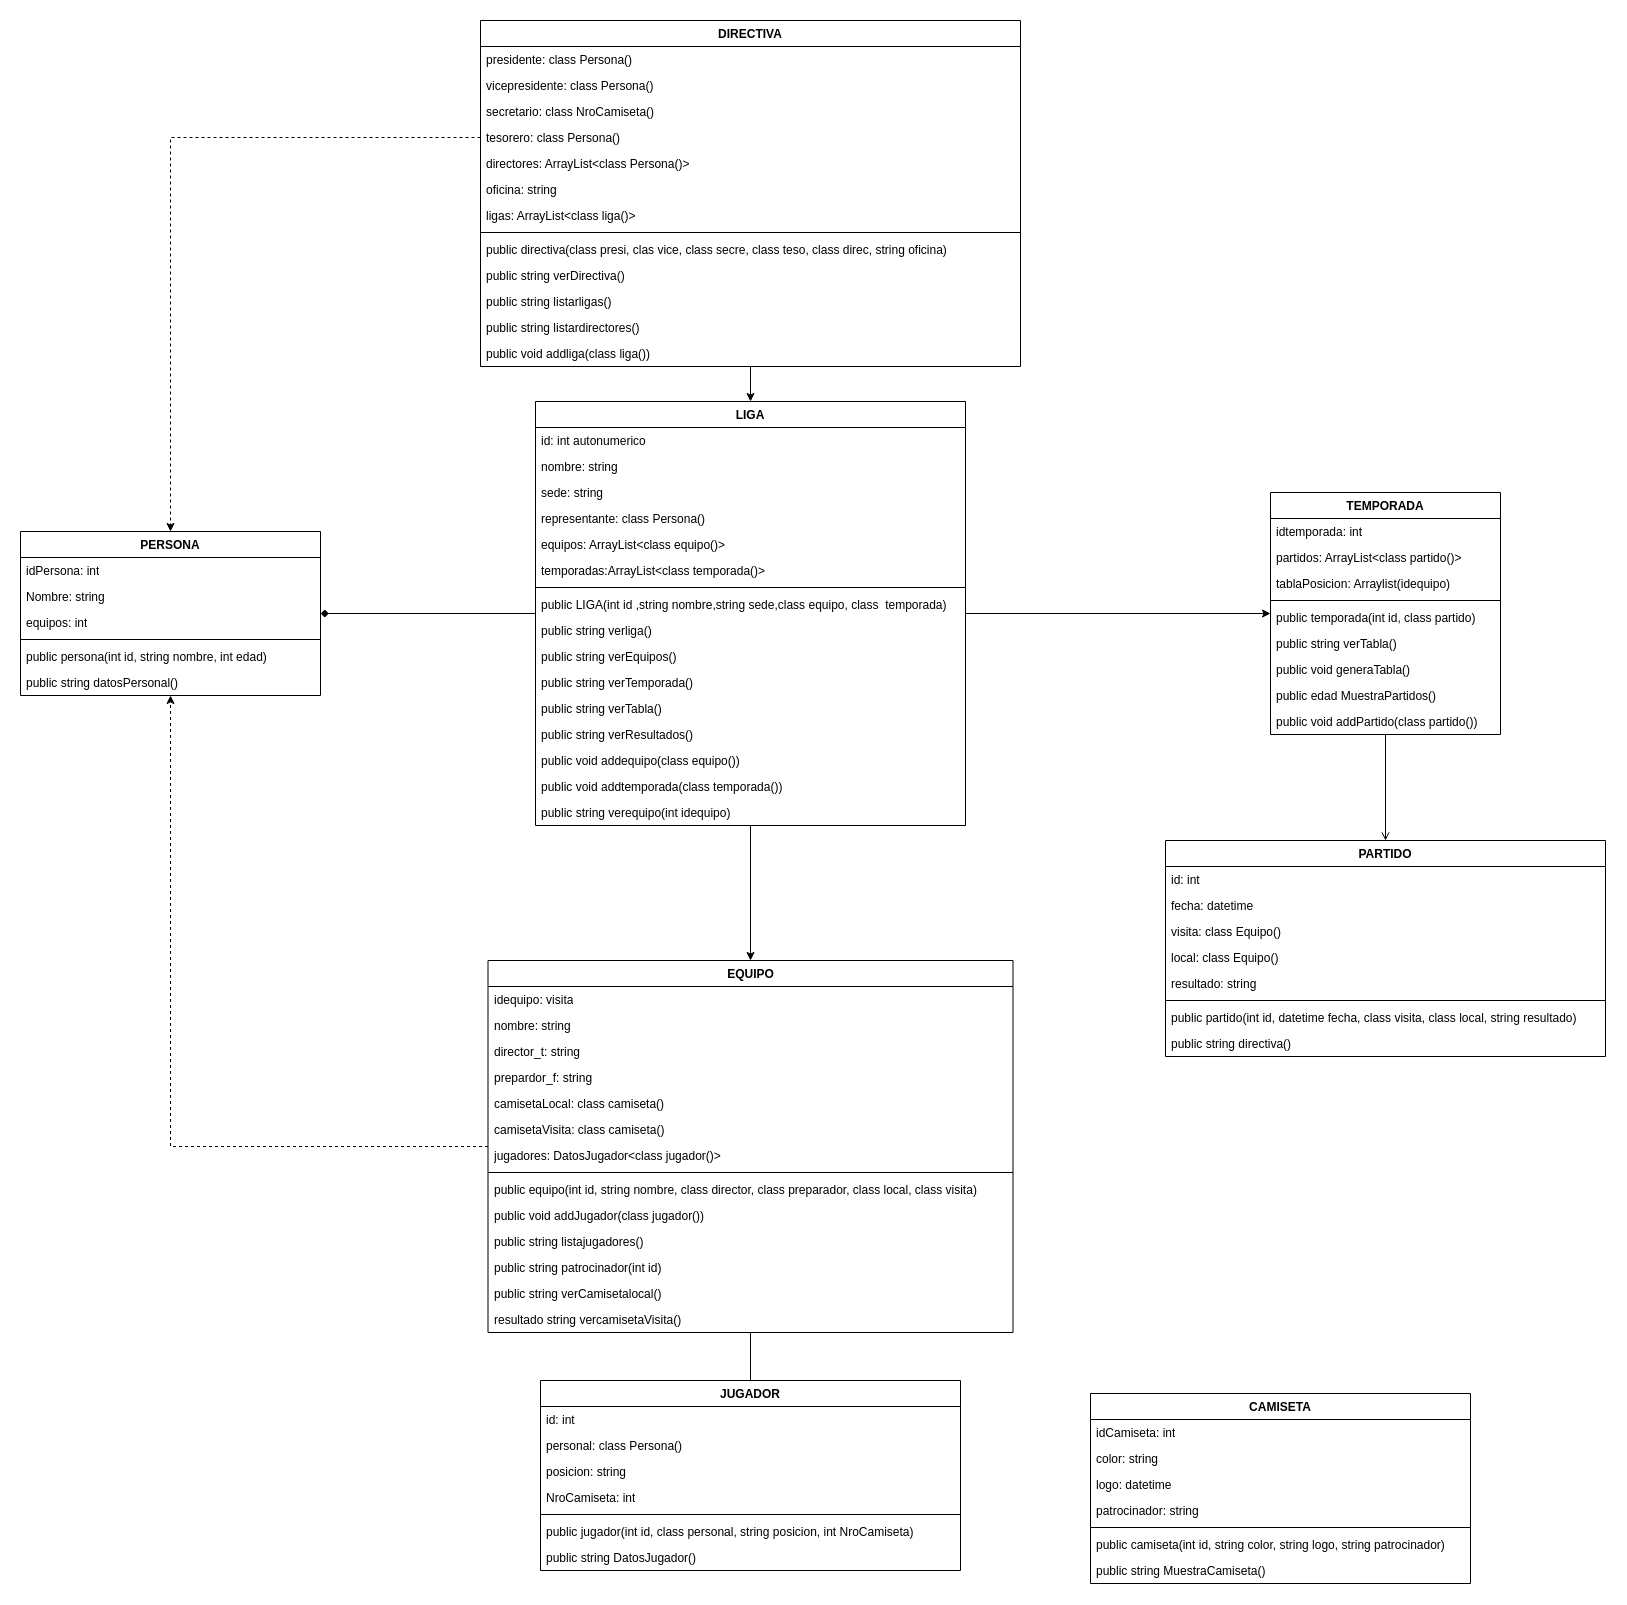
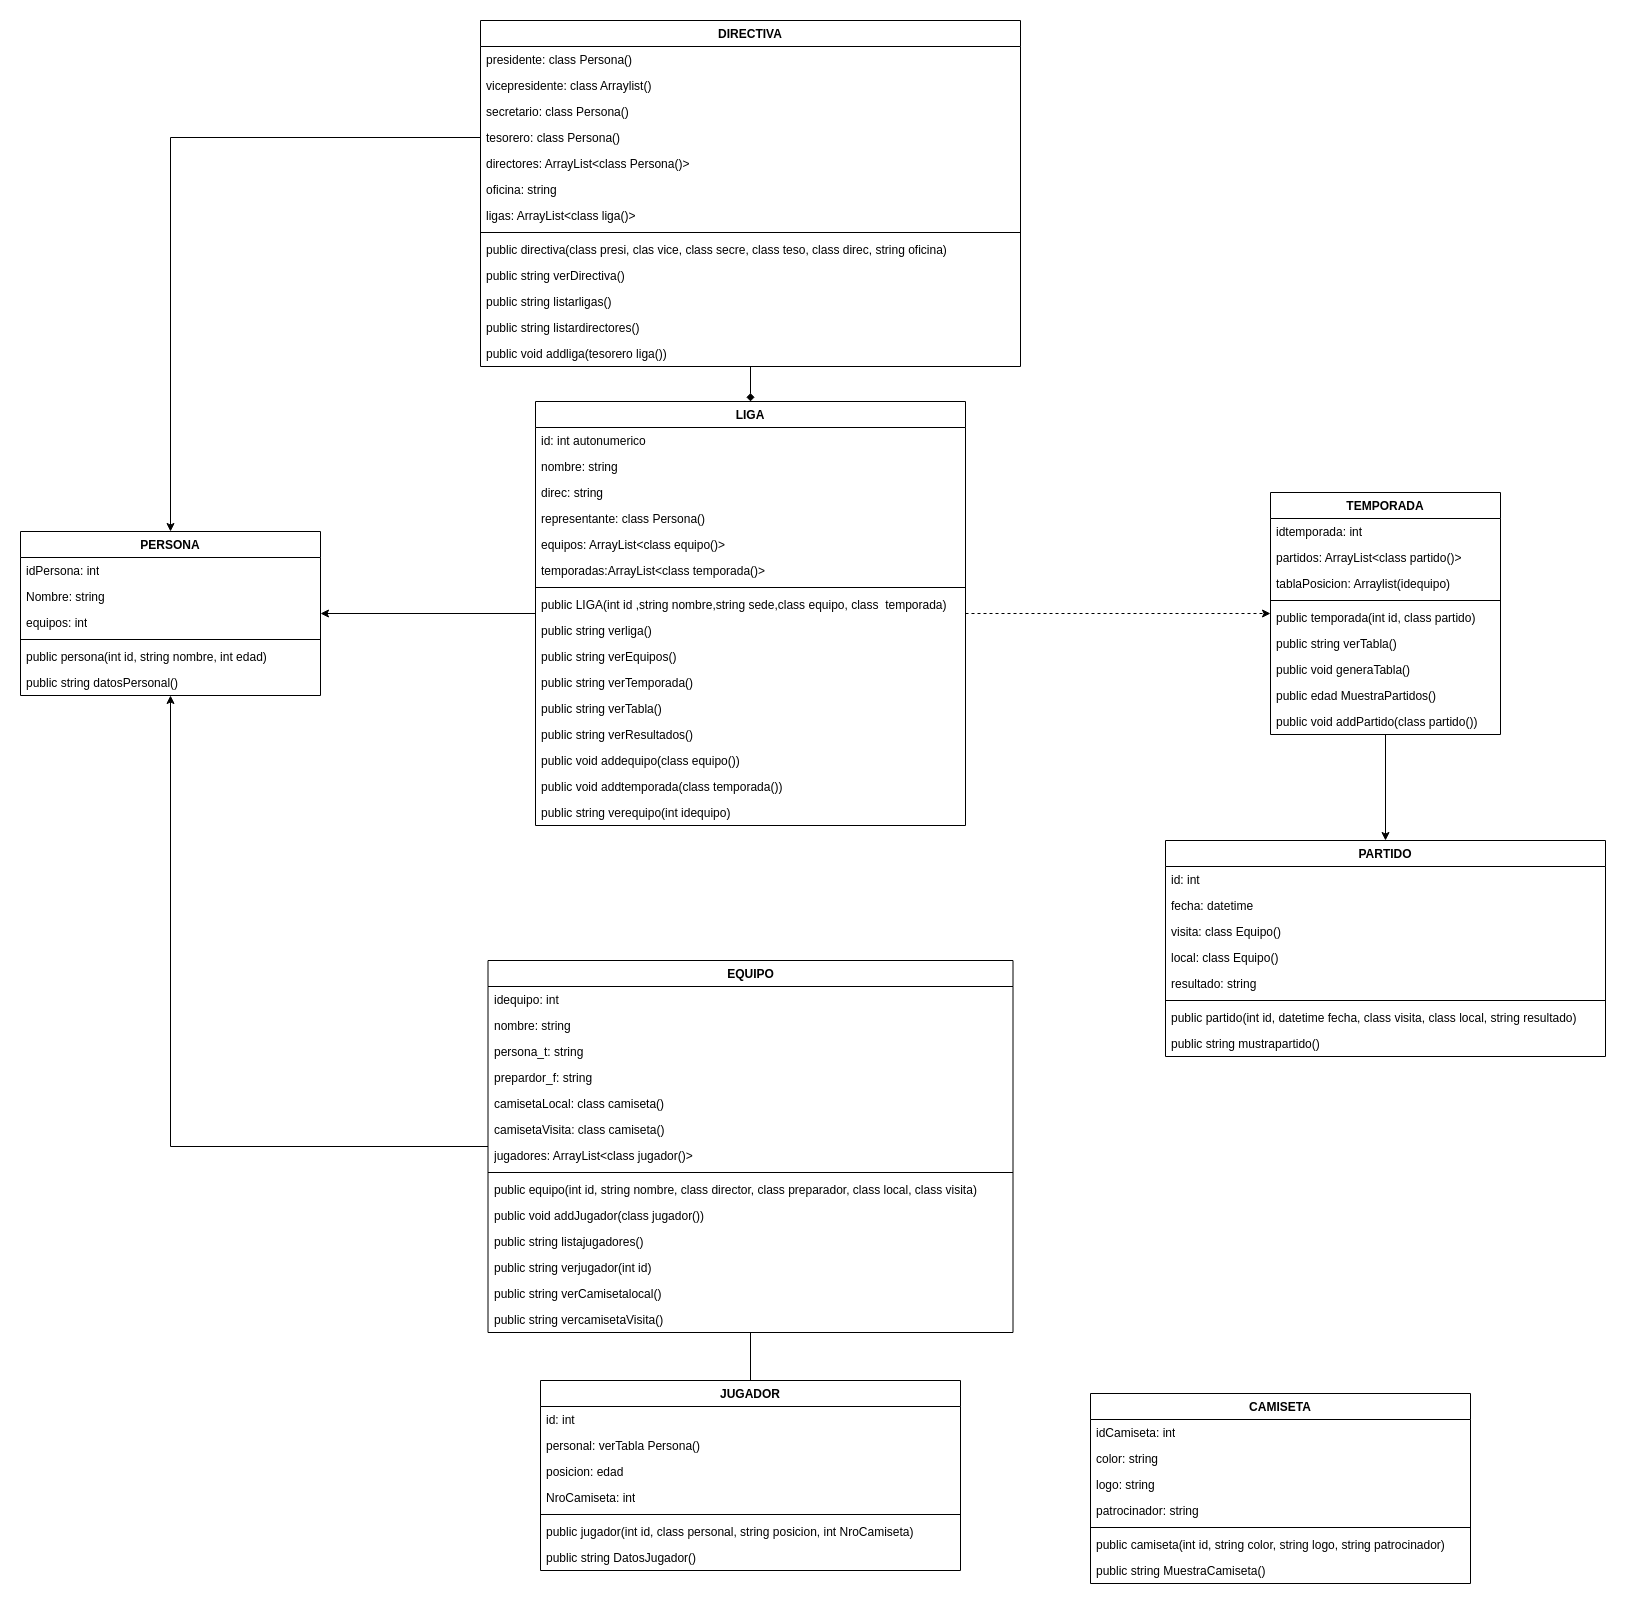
- <mxCell id="5" value="vicepresidente: class Persona()" style="text;strokeColor=none;fillColor=none;align=left;verticalAlign=top;spacingLeft=4;spacingRight=4;overflow=hidden;rotatable=0;points=[[0,0.5],[1,0.5]];portConstraint=eastwest;whiteSpace=wrap;html=1;" vertex="1" parent="3"><mxGeometry y="52" width="540" height="26" as="geometry" /></mxCell>
+ <mxCell id="5" value="vicepresidente: class Arraylist()" style="text;strokeColor=none;fillColor=none;align=left;verticalAlign=top;spacingLeft=4;spacingRight=4;overflow=hidden;rotatable=0;points=[[0,0.5],[1,0.5]];portConstraint=eastwest;whiteSpace=wrap;html=1;" vertex="1" parent="3"><mxGeometry y="52" width="540" height="26" as="geometry" /></mxCell>
- <mxCell id="6" value="secretario: class NroCamiseta()" style="text;strokeColor=none;fillColor=none;align=left;verticalAlign=top;spacingLeft=4;spacingRight=4;overflow=hidden;rotatable=0;points=[[0,0.5],[1,0.5]];portConstraint=eastwest;whiteSpace=wrap;html=1;" vertex="1" parent="3"><mxGeometry y="78" width="540" height="26" as="geometry" /></mxCell>
+ <mxCell id="6" value="secretario: class Persona()" style="text;strokeColor=none;fillColor=none;align=left;verticalAlign=top;spacingLeft=4;spacingRight=4;overflow=hidden;rotatable=0;points=[[0,0.5],[1,0.5]];portConstraint=eastwest;whiteSpace=wrap;html=1;" vertex="1" parent="3"><mxGeometry y="78" width="540" height="26" as="geometry" /></mxCell>
- <mxCell id="97" style="edgeStyle=orthogonalEdgeStyle;rounded=0;orthogonalLoop=1;jettySize=auto;html=1;dashed=1;" edge="1" parent="1" source="7" target="82"><mxGeometry relative="1" as="geometry" /></mxCell>
+ <mxCell id="97" style="edgeStyle=orthogonalEdgeStyle;rounded=0;orthogonalLoop=1;jettySize=auto;html=1;" edge="1" parent="1" source="7" target="82"><mxGeometry relative="1" as="geometry" /></mxCell>
- <mxCell id="16" value="public void addliga(class liga())" style="text;strokeColor=none;fillColor=none;align=left;verticalAlign=top;spacingLeft=4;spacingRight=4;overflow=hidden;rotatable=0;points=[[0,0.5],[1,0.5]];portConstraint=eastwest;whiteSpace=wrap;html=1;" vertex="1" parent="3"><mxGeometry y="320" width="540" height="26" as="geometry" /></mxCell>
+ <mxCell id="16" value="public void addliga(tesorero liga())" style="text;strokeColor=none;fillColor=none;align=left;verticalAlign=top;spacingLeft=4;spacingRight=4;overflow=hidden;rotatable=0;points=[[0,0.5],[1,0.5]];portConstraint=eastwest;whiteSpace=wrap;html=1;" vertex="1" parent="3"><mxGeometry y="320" width="540" height="26" as="geometry" /></mxCell>
- <mxCell id="2" style="edgeStyle=orthogonalEdgeStyle;rounded=0;orthogonalLoop=1;jettySize=auto;html=1;" edge="1" parent="1" source="3" target="20"><mxGeometry relative="1" as="geometry" /></mxCell>
+ <mxCell id="2" style="edgeStyle=orthogonalEdgeStyle;rounded=0;orthogonalLoop=1;jettySize=auto;html=1;endArrow=diamond;" edge="1" parent="1" source="3" target="20"><mxGeometry relative="1" as="geometry" /></mxCell>
- <mxCell id="23" value="sede: string" style="text;strokeColor=none;fillColor=none;align=left;verticalAlign=top;spacingLeft=4;spacingRight=4;overflow=hidden;rotatable=0;points=[[0,0.5],[1,0.5]];portConstraint=eastwest;whiteSpace=wrap;html=1;" parent="20" vertex="1"><mxGeometry y="78" width="430" height="26" as="geometry" /></mxCell>
+ <mxCell id="23" value="direc: string" style="text;strokeColor=none;fillColor=none;align=left;verticalAlign=top;spacingLeft=4;spacingRight=4;overflow=hidden;rotatable=0;points=[[0,0.5],[1,0.5]];portConstraint=eastwest;whiteSpace=wrap;html=1;" parent="20" vertex="1"><mxGeometry y="78" width="430" height="26" as="geometry" /></mxCell>
- <mxCell id="19" style="edgeStyle=orthogonalEdgeStyle;rounded=0;orthogonalLoop=1;jettySize=auto;html=1;endArrow=diamond;" edge="1" parent="1" source="20" target="82"><mxGeometry relative="1" as="geometry" /></mxCell>
+ <mxCell id="19" style="edgeStyle=orthogonalEdgeStyle;rounded=0;orthogonalLoop=1;jettySize=auto;html=1;" edge="1" parent="1" source="20" target="82"><mxGeometry relative="1" as="geometry" /></mxCell>
- <mxCell id="17" style="edgeStyle=orthogonalEdgeStyle;rounded=0;orthogonalLoop=1;jettySize=auto;html=1;" edge="1" parent="1" source="20" target="55"><mxGeometry relative="1" as="geometry" /></mxCell>
+ <mxCell id="17" style="edgeStyle=orthogonalEdgeStyle;rounded=0;orthogonalLoop=1;jettySize=auto;html=1;dashed=1;" edge="1" parent="1" source="20" target="55"><mxGeometry relative="1" as="geometry" /></mxCell>
- <mxCell id="54" style="edgeStyle=orthogonalEdgeStyle;rounded=0;orthogonalLoop=1;jettySize=auto;html=1;endArrow=open;" edge="1" parent="1" source="55" target="65"><mxGeometry relative="1" as="geometry" /></mxCell>
+ <mxCell id="54" style="edgeStyle=orthogonalEdgeStyle;rounded=0;orthogonalLoop=1;jettySize=auto;html=1;" edge="1" parent="1" source="55" target="65"><mxGeometry relative="1" as="geometry" /></mxCell>
- <mxCell id="18" style="edgeStyle=orthogonalEdgeStyle;rounded=0;orthogonalLoop=1;jettySize=auto;html=1;" edge="1" parent="1" source="20" target="39"><mxGeometry relative="1" as="geometry" /></mxCell>
- <mxCell id="40" value="idequipo: visita" style="text;strokeColor=none;fillColor=none;align=left;verticalAlign=top;spacingLeft=4;spacingRight=4;overflow=hidden;rotatable=0;points=[[0,0.5],[1,0.5]];portConstraint=eastwest;whiteSpace=wrap;html=1;" vertex="1" parent="39"><mxGeometry y="26" width="525" height="26" as="geometry" /></mxCell>
+ <mxCell id="40" value="idequipo: int" style="text;strokeColor=none;fillColor=none;align=left;verticalAlign=top;spacingLeft=4;spacingRight=4;overflow=hidden;rotatable=0;points=[[0,0.5],[1,0.5]];portConstraint=eastwest;whiteSpace=wrap;html=1;" vertex="1" parent="39"><mxGeometry y="26" width="525" height="26" as="geometry" /></mxCell>
- <mxCell id="73" value="public string directiva()" style="text;strokeColor=none;fillColor=none;align=left;verticalAlign=top;spacingLeft=4;spacingRight=4;overflow=hidden;rotatable=0;points=[[0,0.5],[1,0.5]];portConstraint=eastwest;whiteSpace=wrap;html=1;" vertex="1" parent="65"><mxGeometry y="190" width="440" height="26" as="geometry" /></mxCell>
+ <mxCell id="73" value="public string mustrapartido()" style="text;strokeColor=none;fillColor=none;align=left;verticalAlign=top;spacingLeft=4;spacingRight=4;overflow=hidden;rotatable=0;points=[[0,0.5],[1,0.5]];portConstraint=eastwest;whiteSpace=wrap;html=1;" vertex="1" parent="65"><mxGeometry y="190" width="440" height="26" as="geometry" /></mxCell>
- <mxCell id="42" value="director_t: string" style="text;strokeColor=none;fillColor=none;align=left;verticalAlign=top;spacingLeft=4;spacingRight=4;overflow=hidden;rotatable=0;points=[[0,0.5],[1,0.5]];portConstraint=eastwest;whiteSpace=wrap;html=1;" vertex="1" parent="39"><mxGeometry y="78" width="525" height="26" as="geometry" /></mxCell>
+ <mxCell id="42" value="persona_t: string" style="text;strokeColor=none;fillColor=none;align=left;verticalAlign=top;spacingLeft=4;spacingRight=4;overflow=hidden;rotatable=0;points=[[0,0.5],[1,0.5]];portConstraint=eastwest;whiteSpace=wrap;html=1;" vertex="1" parent="39"><mxGeometry y="78" width="525" height="26" as="geometry" /></mxCell>
- <mxCell id="37" style="edgeStyle=orthogonalEdgeStyle;rounded=0;orthogonalLoop=1;jettySize=auto;html=1;dashed=1;" edge="1" parent="1" source="39" target="82"><mxGeometry relative="1" as="geometry" /></mxCell>
+ <mxCell id="37" style="edgeStyle=orthogonalEdgeStyle;rounded=0;orthogonalLoop=1;jettySize=auto;html=1;" edge="1" parent="1" source="39" target="82"><mxGeometry relative="1" as="geometry" /></mxCell>
- <mxCell id="46" value="jugadores: DatosJugador&amp;lt;class jugador()&amp;gt;" style="text;strokeColor=none;fillColor=none;align=left;verticalAlign=top;spacingLeft=4;spacingRight=4;overflow=hidden;rotatable=0;points=[[0,0.5],[1,0.5]];portConstraint=eastwest;whiteSpace=wrap;html=1;" vertex="1" parent="39"><mxGeometry y="182" width="525" height="26" as="geometry" /></mxCell>
+ <mxCell id="46" value="jugadores: ArrayList&amp;lt;class jugador()&amp;gt;" style="text;strokeColor=none;fillColor=none;align=left;verticalAlign=top;spacingLeft=4;spacingRight=4;overflow=hidden;rotatable=0;points=[[0,0.5],[1,0.5]];portConstraint=eastwest;whiteSpace=wrap;html=1;" vertex="1" parent="39"><mxGeometry y="182" width="525" height="26" as="geometry" /></mxCell>
- <mxCell id="51" value="public string patrocinador(int id)" style="text;strokeColor=none;fillColor=none;align=left;verticalAlign=top;spacingLeft=4;spacingRight=4;overflow=hidden;rotatable=0;points=[[0,0.5],[1,0.5]];portConstraint=eastwest;whiteSpace=wrap;html=1;" vertex="1" parent="39"><mxGeometry y="294" width="525" height="26" as="geometry" /></mxCell>
+ <mxCell id="51" value="public string verjugador(int id)" style="text;strokeColor=none;fillColor=none;align=left;verticalAlign=top;spacingLeft=4;spacingRight=4;overflow=hidden;rotatable=0;points=[[0,0.5],[1,0.5]];portConstraint=eastwest;whiteSpace=wrap;html=1;" vertex="1" parent="39"><mxGeometry y="294" width="525" height="26" as="geometry" /></mxCell>
- <mxCell id="53" value="resultado string vercamisetaVisita()" style="text;strokeColor=none;fillColor=none;align=left;verticalAlign=top;spacingLeft=4;spacingRight=4;overflow=hidden;rotatable=0;points=[[0,0.5],[1,0.5]];portConstraint=eastwest;whiteSpace=wrap;html=1;" vertex="1" parent="39"><mxGeometry y="346" width="525" height="26" as="geometry" /></mxCell>
+ <mxCell id="53" value="public string vercamisetaVisita()" style="text;strokeColor=none;fillColor=none;align=left;verticalAlign=top;spacingLeft=4;spacingRight=4;overflow=hidden;rotatable=0;points=[[0,0.5],[1,0.5]];portConstraint=eastwest;whiteSpace=wrap;html=1;" vertex="1" parent="39"><mxGeometry y="346" width="525" height="26" as="geometry" /></mxCell>
- <mxCell id="91" value="personal: class Persona()" style="text;strokeColor=none;fillColor=none;align=left;verticalAlign=top;spacingLeft=4;spacingRight=4;overflow=hidden;rotatable=0;points=[[0,0.5],[1,0.5]];portConstraint=eastwest;whiteSpace=wrap;html=1;" vertex="1" parent="89"><mxGeometry y="52" width="420" height="26" as="geometry" /></mxCell>
+ <mxCell id="91" value="personal: verTabla Persona()" style="text;strokeColor=none;fillColor=none;align=left;verticalAlign=top;spacingLeft=4;spacingRight=4;overflow=hidden;rotatable=0;points=[[0,0.5],[1,0.5]];portConstraint=eastwest;whiteSpace=wrap;html=1;" vertex="1" parent="89"><mxGeometry y="52" width="420" height="26" as="geometry" /></mxCell>
- <mxCell id="92" value="posicion: string" style="text;strokeColor=none;fillColor=none;align=left;verticalAlign=top;spacingLeft=4;spacingRight=4;overflow=hidden;rotatable=0;points=[[0,0.5],[1,0.5]];portConstraint=eastwest;whiteSpace=wrap;html=1;" vertex="1" parent="89"><mxGeometry y="78" width="420" height="26" as="geometry" /></mxCell>
+ <mxCell id="92" value="posicion: edad" style="text;strokeColor=none;fillColor=none;align=left;verticalAlign=top;spacingLeft=4;spacingRight=4;overflow=hidden;rotatable=0;points=[[0,0.5],[1,0.5]];portConstraint=eastwest;whiteSpace=wrap;html=1;" vertex="1" parent="89"><mxGeometry y="78" width="420" height="26" as="geometry" /></mxCell>
- <mxCell id="77" value="logo: datetime" style="text;strokeColor=none;fillColor=none;align=left;verticalAlign=top;spacingLeft=4;spacingRight=4;overflow=hidden;rotatable=0;points=[[0,0.5],[1,0.5]];portConstraint=eastwest;whiteSpace=wrap;html=1;" vertex="1" parent="74"><mxGeometry y="78" width="380" height="26" as="geometry" /></mxCell>
+ <mxCell id="77" value="logo: string" style="text;strokeColor=none;fillColor=none;align=left;verticalAlign=top;spacingLeft=4;spacingRight=4;overflow=hidden;rotatable=0;points=[[0,0.5],[1,0.5]];portConstraint=eastwest;whiteSpace=wrap;html=1;" vertex="1" parent="74"><mxGeometry y="78" width="380" height="26" as="geometry" /></mxCell>
